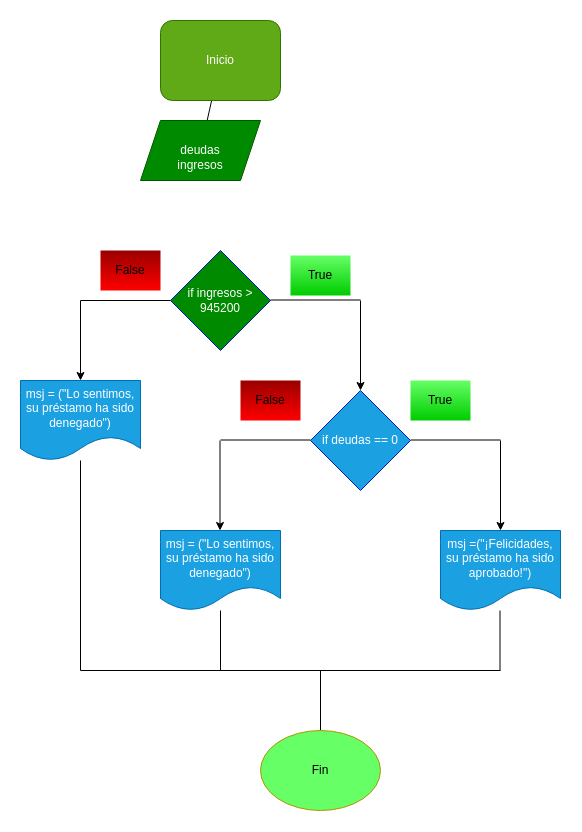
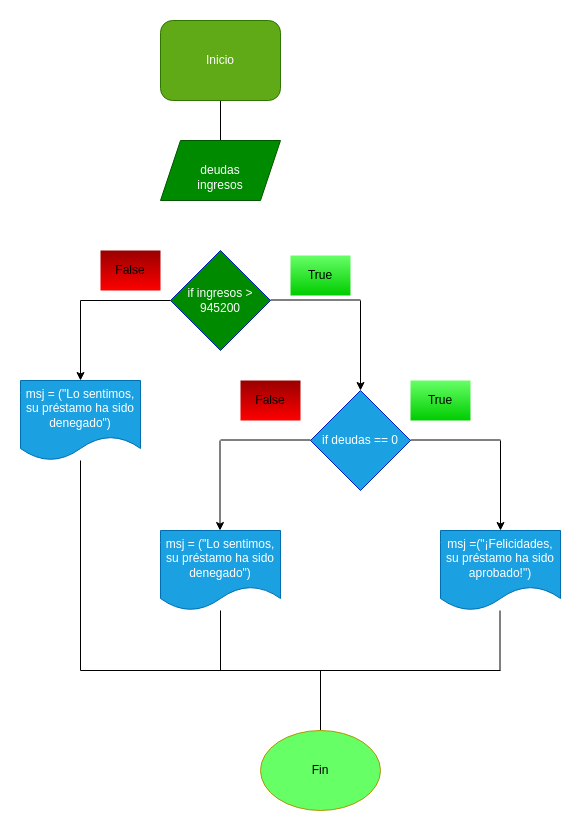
- <mxCell id="4" value="&lt;br&gt;deudas&lt;br&gt;ingresos" style="shape=parallelogram;perimeter=parallelogramPerimeter;whiteSpace=wrap;html=1;fixedSize=1;fillColor=#008a00;fontColor=#ffffff;strokeColor=#005700;" vertex="1" parent="1"><mxGeometry x="140" y="120" width="120" height="60" as="geometry" /></mxCell>
+ <mxCell id="4" value="&lt;br&gt;deudas&lt;br&gt;ingresos" style="shape=parallelogram;perimeter=parallelogramPerimeter;whiteSpace=wrap;html=1;fixedSize=1;fillColor=#008a00;fontColor=#ffffff;strokeColor=#005700;" vertex="1" parent="1"><mxGeometry x="160" y="140" width="120" height="60" as="geometry" /></mxCell>
